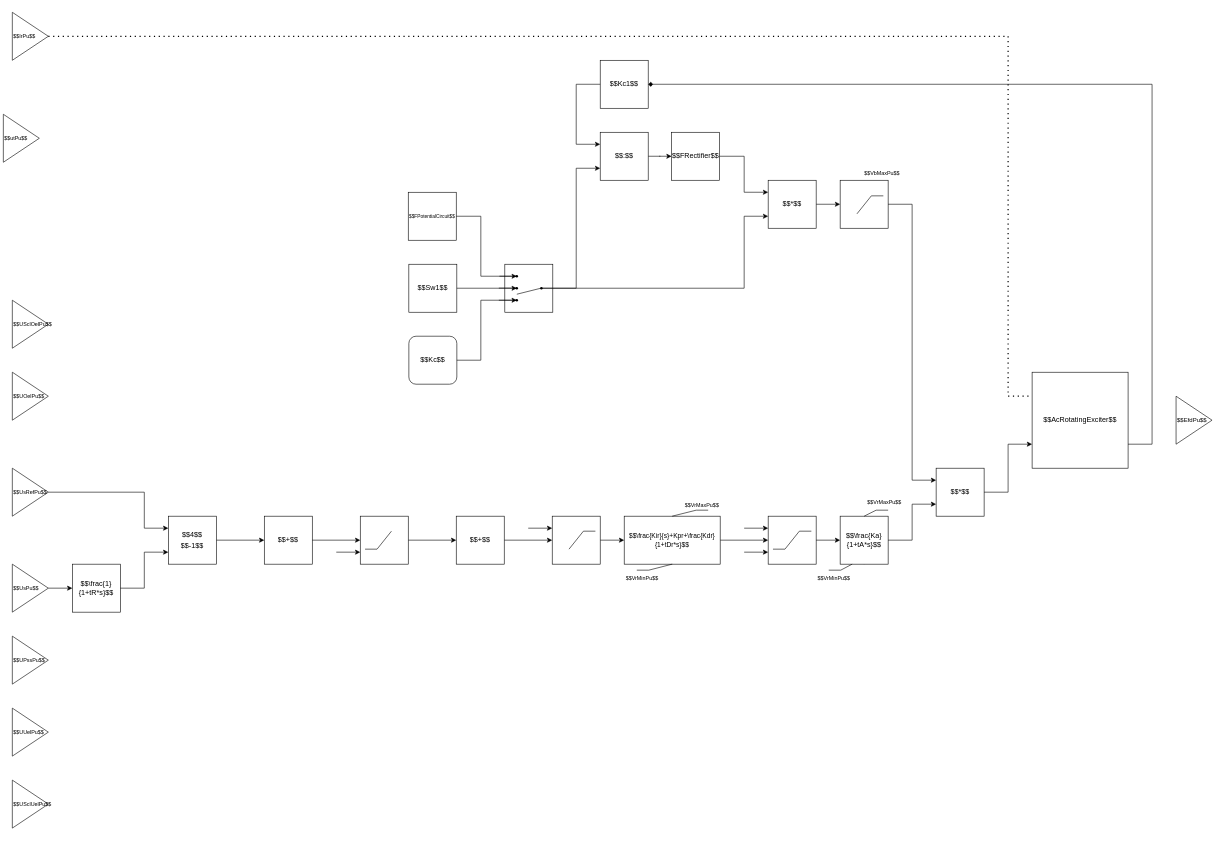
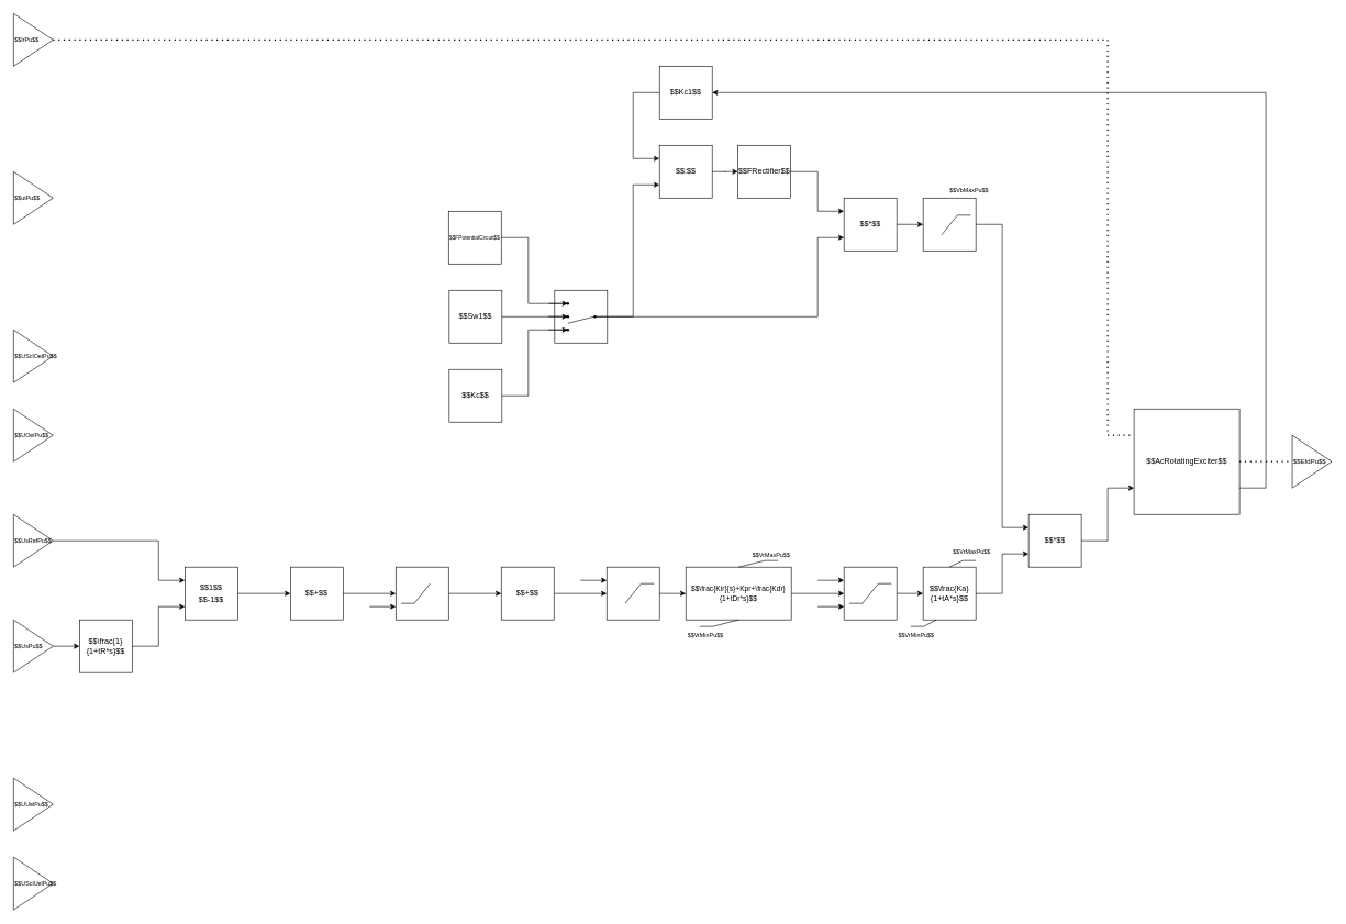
- <mxCell id="78" value="" style="endArrow=diamond;html=1;rounded=0;exitX=1;exitY=0.75;exitDx=0;exitDy=0;entryX=1;entryY=0.5;entryDx=0;entryDy=0;" parent="1" source="28" target="48" edge="1"><mxGeometry width="50" height="50" relative="1" as="geometry"><mxPoint x="1740" y="530" as="sourcePoint" /><mxPoint x="1790" y="480" as="targetPoint" /><Array as="points"><mxPoint x="1920" y="740" /><mxPoint x="1920" y="140" /></Array></mxGeometry></mxCell>
+ <mxCell id="78" value="" style="endArrow=classic;html=1;rounded=0;exitX=1;exitY=0.75;exitDx=0;exitDy=0;entryX=1;entryY=0.5;entryDx=0;entryDy=0;" parent="1" source="28" target="48" edge="1"><mxGeometry width="50" height="50" relative="1" as="geometry"><mxPoint x="1740" y="530" as="sourcePoint" /><mxPoint x="1790" y="480" as="targetPoint" /><Array as="points"><mxPoint x="1920" y="740" /><mxPoint x="1920" y="140" /></Array></mxGeometry></mxCell>
- <mxCell id="74" value="&lt;font style=&quot;font-size: 9px;&quot;&gt;$$utPu$$&lt;/font&gt;" style="triangle;whiteSpace=wrap;html=1;align=left;" parent="1" vertex="1"><mxGeometry x="5" y="190" width="60" height="80" as="geometry" /></mxCell>
+ <mxCell id="74" value="&lt;font style=&quot;font-size: 9px;&quot;&gt;$$utPu$$&lt;/font&gt;" style="triangle;whiteSpace=wrap;html=1;align=left;" parent="1" vertex="1"><mxGeometry x="20" y="260" width="60" height="80" as="geometry" /></mxCell>
- <mxCell id="68" value="$$Kc$$" style="whiteSpace=wrap;html=1;rounded=1;" parent="1" vertex="1"><mxGeometry x="681" y="560" width="80" height="80" as="geometry" /></mxCell>
+ <mxCell id="68" value="$$Kc$$" style="rounded=0;whiteSpace=wrap;html=1;" parent="1" vertex="1"><mxGeometry x="681" y="560" width="80" height="80" as="geometry" /></mxCell>
+ <mxCell id="44" value="" style="endArrow=none;dashed=1;html=1;dashPattern=1 3;strokeWidth=2;rounded=0;exitX=1;exitY=0.5;exitDx=0;exitDy=0;entryX=0;entryY=0.5;entryDx=0;entryDy=0;" parent="1" source="28" target="18" edge="1"><mxGeometry width="50" height="50" relative="1" as="geometry"><mxPoint x="1570" y="1040" as="sourcePoint" /><mxPoint x="1620" y="990" as="targetPoint" /></mxGeometry></mxCell>
- <mxCell id="7" value="&lt;table style=&quot;&quot;&gt;&lt;tbody&gt;&lt;tr&gt;&lt;td&gt;&lt;font style=&quot;font-size: 12px;&quot;&gt;$$4$$&lt;/font&gt;&lt;/td&gt;&lt;/tr&gt;&lt;tr&gt;&lt;td&gt;&lt;font style=&quot;font-size: 12px;&quot;&gt;$$-1$$&lt;/font&gt;&lt;/td&gt;&lt;/tr&gt;&lt;/tbody&gt;&lt;/table&gt;" style="whiteSpace=wrap;html=1;aspect=fixed;" parent="1" vertex="1"><mxGeometry x="280" y="860" width="80" height="80" as="geometry" /></mxCell>
+ <mxCell id="7" value="&lt;table style=&quot;&quot;&gt;&lt;tbody&gt;&lt;tr&gt;&lt;td&gt;&lt;font style=&quot;font-size: 12px;&quot;&gt;$$1$$&lt;/font&gt;&lt;/td&gt;&lt;/tr&gt;&lt;tr&gt;&lt;td&gt;&lt;font style=&quot;font-size: 12px;&quot;&gt;$$-1$$&lt;/font&gt;&lt;/td&gt;&lt;/tr&gt;&lt;/tbody&gt;&lt;/table&gt;" style="whiteSpace=wrap;html=1;aspect=fixed;" parent="1" vertex="1"><mxGeometry x="280" y="860" width="80" height="80" as="geometry" /></mxCell>
- <mxCell id="21" value="&lt;font style=&quot;font-size: 9px;&quot;&gt;$$UPssPu$$&lt;/font&gt;" style="triangle;whiteSpace=wrap;html=1;align=left;" parent="1" vertex="1"><mxGeometry x="20" y="1060" width="60" height="80" as="geometry" /></mxCell>
